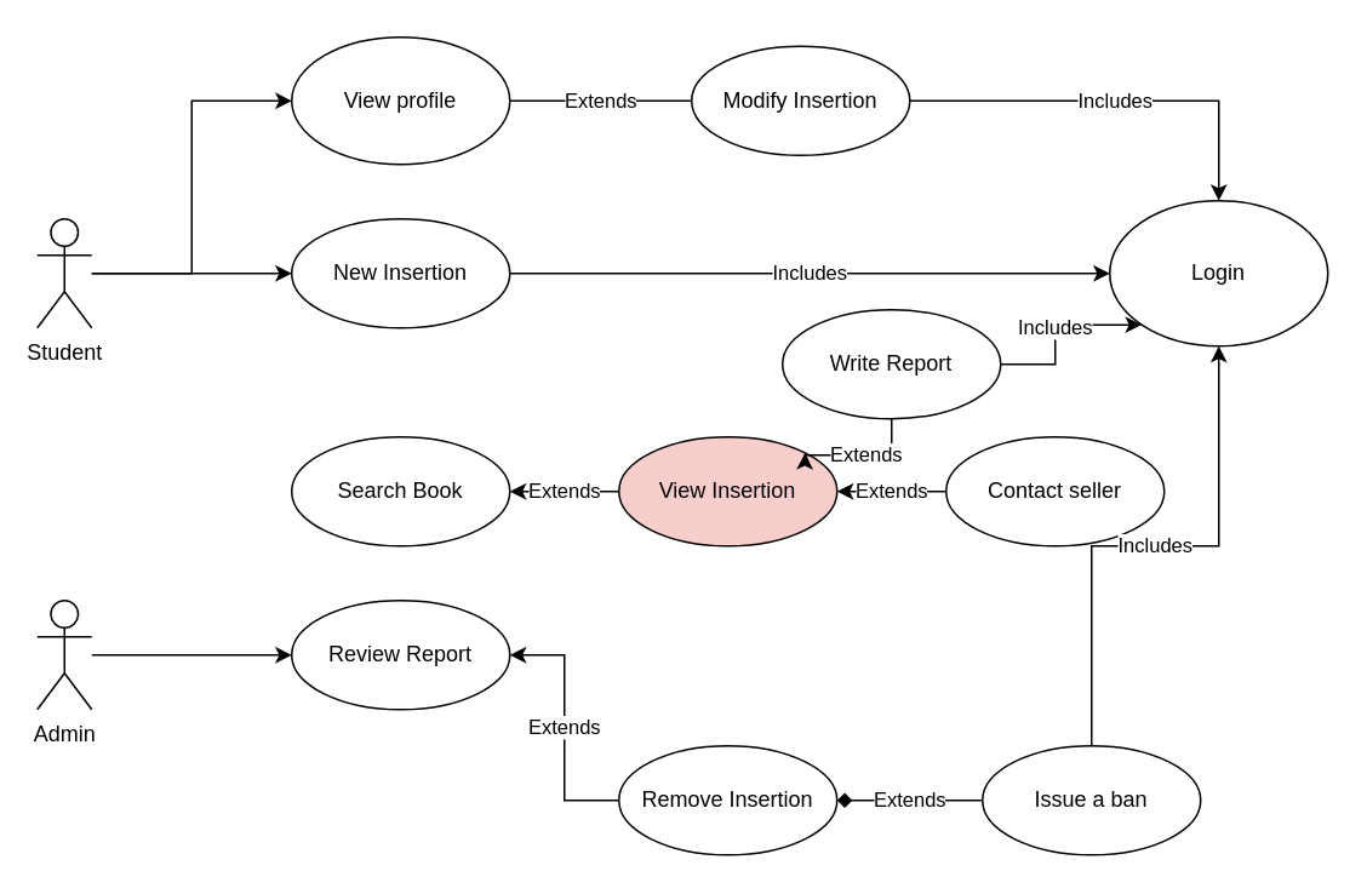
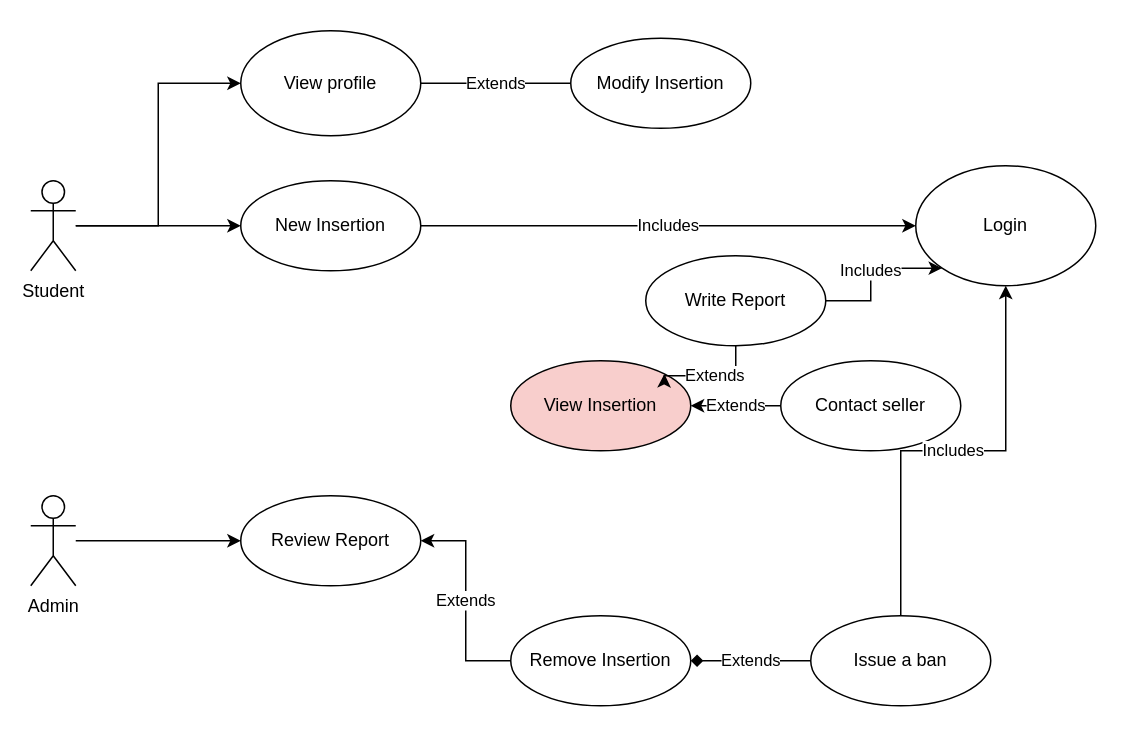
- <mxCell id="11" value="Includes" style="edgeStyle=orthogonalEdgeStyle;rounded=0;orthogonalLoop=1;jettySize=auto;html=1;" edge="1" parent="1" source="12" target="13"><mxGeometry relative="1" as="geometry" /></mxCell>
- <mxCell id="15" value="Search Book" style="ellipse;whiteSpace=wrap;html=1;fontFamily=Helvetica;fontSize=12;fontColor=#000000;align=center;strokeColor=#000000;fillColor=#ffffff;" vertex="1" parent="1"><mxGeometry x="160" y="240" width="120" height="60" as="geometry" /></mxCell>
- <mxCell id="16" value="Extends" style="edgeStyle=orthogonalEdgeStyle;rounded=0;orthogonalLoop=1;jettySize=auto;html=1;entryX=1;entryY=0.5;entryDx=0;entryDy=0;" edge="1" parent="1" source="17" target="15"><mxGeometry relative="1" as="geometry" /></mxCell>
